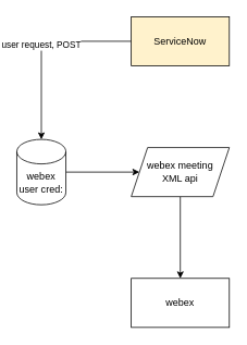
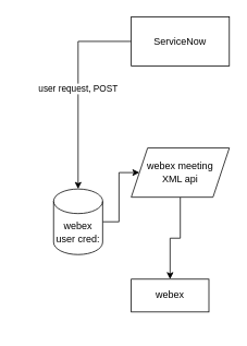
- <mxCell id="3" value="ServiceNow" style="rounded=0;whiteSpace=wrap;html=1;fillColor=#fff2cc;" vertex="1" parent="1"><mxGeometry x="160" y="20" width="120" height="60" as="geometry" /></mxCell>
+ <mxCell id="3" value="ServiceNow" style="rounded=0;whiteSpace=wrap;html=1;" vertex="1" parent="1"><mxGeometry x="160" y="20" width="120" height="60" as="geometry" /></mxCell>
- <mxCell id="8" value="&lt;div&gt;webex&lt;/div&gt;&lt;div&gt;user cred:&lt;br&gt;&lt;/div&gt;" style="shape=cylinder3;whiteSpace=wrap;html=1;boundedLbl=1;backgroundOutline=1;size=15;" vertex="1" parent="1"><mxGeometry x="20" y="170" width="60" height="80" as="geometry" /></mxCell>
+ <mxCell id="8" value="&lt;div&gt;webex&lt;/div&gt;&lt;div&gt;user cred:&lt;br&gt;&lt;/div&gt;" style="shape=cylinder3;whiteSpace=wrap;html=1;boundedLbl=1;backgroundOutline=1;size=15;" vertex="1" parent="1"><mxGeometry x="65" y="230" width="60" height="80" as="geometry" /></mxCell>
- <mxCell id="6" value="webex" style="rounded=0;whiteSpace=wrap;html=1;" vertex="1" parent="1"><mxGeometry x="160" y="340" width="120" height="60" as="geometry" /></mxCell>
+ <mxCell id="6" value="webex" style="rounded=0;whiteSpace=wrap;html=1;" vertex="1" parent="1"><mxGeometry x="160" y="340" width="95" height="40" as="geometry" /></mxCell>
